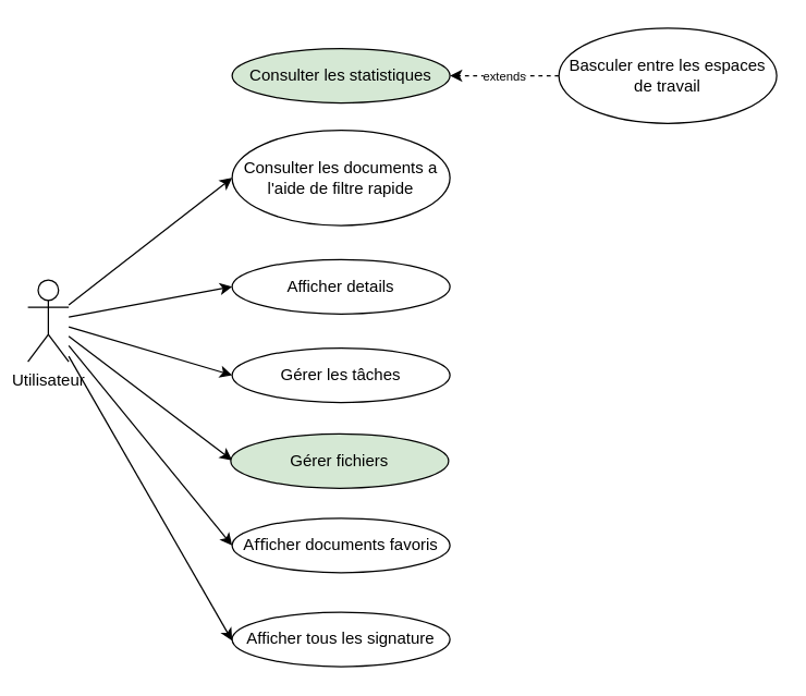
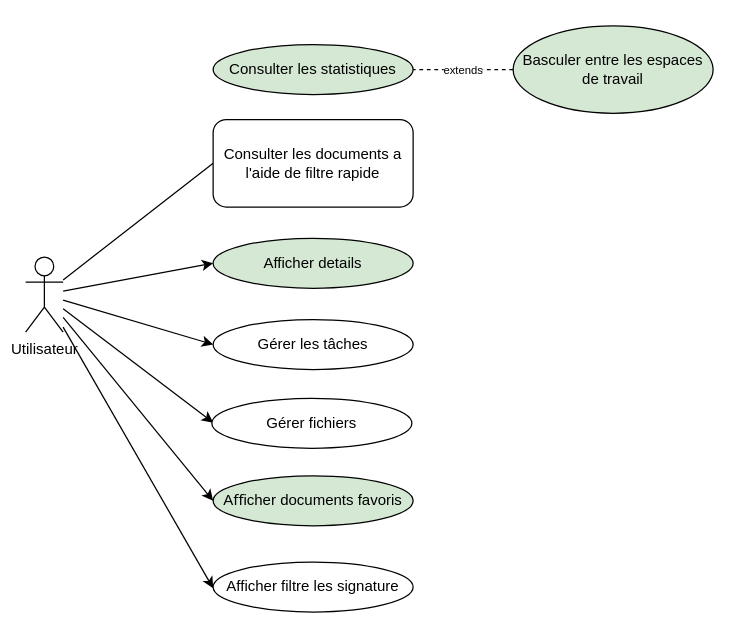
- <mxCell id="11" value="&lt;font style=&quot;font-size: 9px;&quot;&gt;extends&lt;/font&gt;" style="edgeStyle=none;html=1;entryX=1;entryY=0.5;entryDx=0;entryDy=0;dashed=1;startArrow=none;startFill=0;endArrow=classic;endFill=1;exitX=0;exitY=0.5;exitDx=0;exitDy=0;" parent="1" source="12" target="9" edge="1"><mxGeometry relative="1" as="geometry"><mxPoint x="390" y="40" as="sourcePoint" /><mxPoint x="320" y="55" as="targetPoint" /></mxGeometry></mxCell>
+ <mxCell id="11" value="&lt;font style=&quot;font-size: 9px;&quot;&gt;extends&lt;/font&gt;" style="edgeStyle=none;html=1;entryX=1;entryY=0.5;entryDx=0;entryDy=0;dashed=1;startArrow=none;startFill=0;endArrow=none;endFill=1;exitX=0;exitY=0.5;exitDx=0;exitDy=0;" parent="1" source="12" target="9" edge="1"><mxGeometry relative="1" as="geometry"><mxPoint x="390" y="40" as="sourcePoint" /><mxPoint x="320" y="55" as="targetPoint" /></mxGeometry></mxCell>
- <mxCell id="12" value="Basculer entre les espaces de travail" style="ellipse;whiteSpace=wrap;html=1;" parent="1" vertex="1"><mxGeometry x="410" y="20" width="160" height="70" as="geometry" /></mxCell>
+ <mxCell id="12" value="Basculer entre les espaces de travail" style="ellipse;whiteSpace=wrap;html=1;fillColor=#d5e8d4;" parent="1" vertex="1"><mxGeometry x="410" y="20" width="160" height="70" as="geometry" /></mxCell>
- <mxCell id="10" value="Consulter les documents a l'aide de filtre rapide" style="ellipse;whiteSpace=wrap;html=1;" parent="1" vertex="1"><mxGeometry x="170" y="95" width="160" height="70" as="geometry" /></mxCell>
+ <mxCell id="10" value="Consulter les documents a l'aide de filtre rapide" style="whiteSpace=wrap;html=1;rounded=1;" parent="1" vertex="1"><mxGeometry x="170" y="95" width="160" height="70" as="geometry" /></mxCell>
- <mxCell id="2" style="edgeStyle=none;html=1;entryX=0;entryY=0.5;entryDx=0;entryDy=0;" parent="1" source="8" target="10" edge="1"><mxGeometry relative="1" as="geometry" /></mxCell>
+ <mxCell id="2" style="edgeStyle=none;html=1;entryX=0;entryY=0.5;entryDx=0;entryDy=0;endArrow=none;" parent="1" source="8" target="10" edge="1"><mxGeometry relative="1" as="geometry" /></mxCell>
- <mxCell id="13" value="Afficher details" style="ellipse;whiteSpace=wrap;html=1;" vertex="1" parent="1"><mxGeometry x="170" y="190" width="160" height="40" as="geometry" /></mxCell>
+ <mxCell id="13" value="Afficher details" style="ellipse;whiteSpace=wrap;html=1;fillColor=#d5e8d4;" vertex="1" parent="1"><mxGeometry x="170" y="190" width="160" height="40" as="geometry" /></mxCell>
- <mxCell id="15" value="Gérer fichiers" style="ellipse;whiteSpace=wrap;html=1;fillColor=#d5e8d4;" vertex="1" parent="1"><mxGeometry x="169" y="318" width="160" height="40" as="geometry" /></mxCell>
+ <mxCell id="15" value="Gérer fichiers" style="ellipse;whiteSpace=wrap;html=1;" vertex="1" parent="1"><mxGeometry x="169" y="318" width="160" height="40" as="geometry" /></mxCell>
- <mxCell id="16" value="Aﬀicher documents favoris" style="ellipse;whiteSpace=wrap;html=1;" vertex="1" parent="1"><mxGeometry x="170" y="380" width="160" height="40" as="geometry" /></mxCell>
+ <mxCell id="16" value="Aﬀicher documents favoris" style="ellipse;whiteSpace=wrap;html=1;fillColor=#d5e8d4;" vertex="1" parent="1"><mxGeometry x="170" y="380" width="160" height="40" as="geometry" /></mxCell>
- <mxCell id="17" value="Afficher tous les signature" style="ellipse;whiteSpace=wrap;html=1;" vertex="1" parent="1"><mxGeometry x="170" y="449" width="160" height="40" as="geometry" /></mxCell>
+ <mxCell id="17" value="Afficher filtre les signature" style="ellipse;whiteSpace=wrap;html=1;" vertex="1" parent="1"><mxGeometry x="170" y="449" width="160" height="40" as="geometry" /></mxCell>
